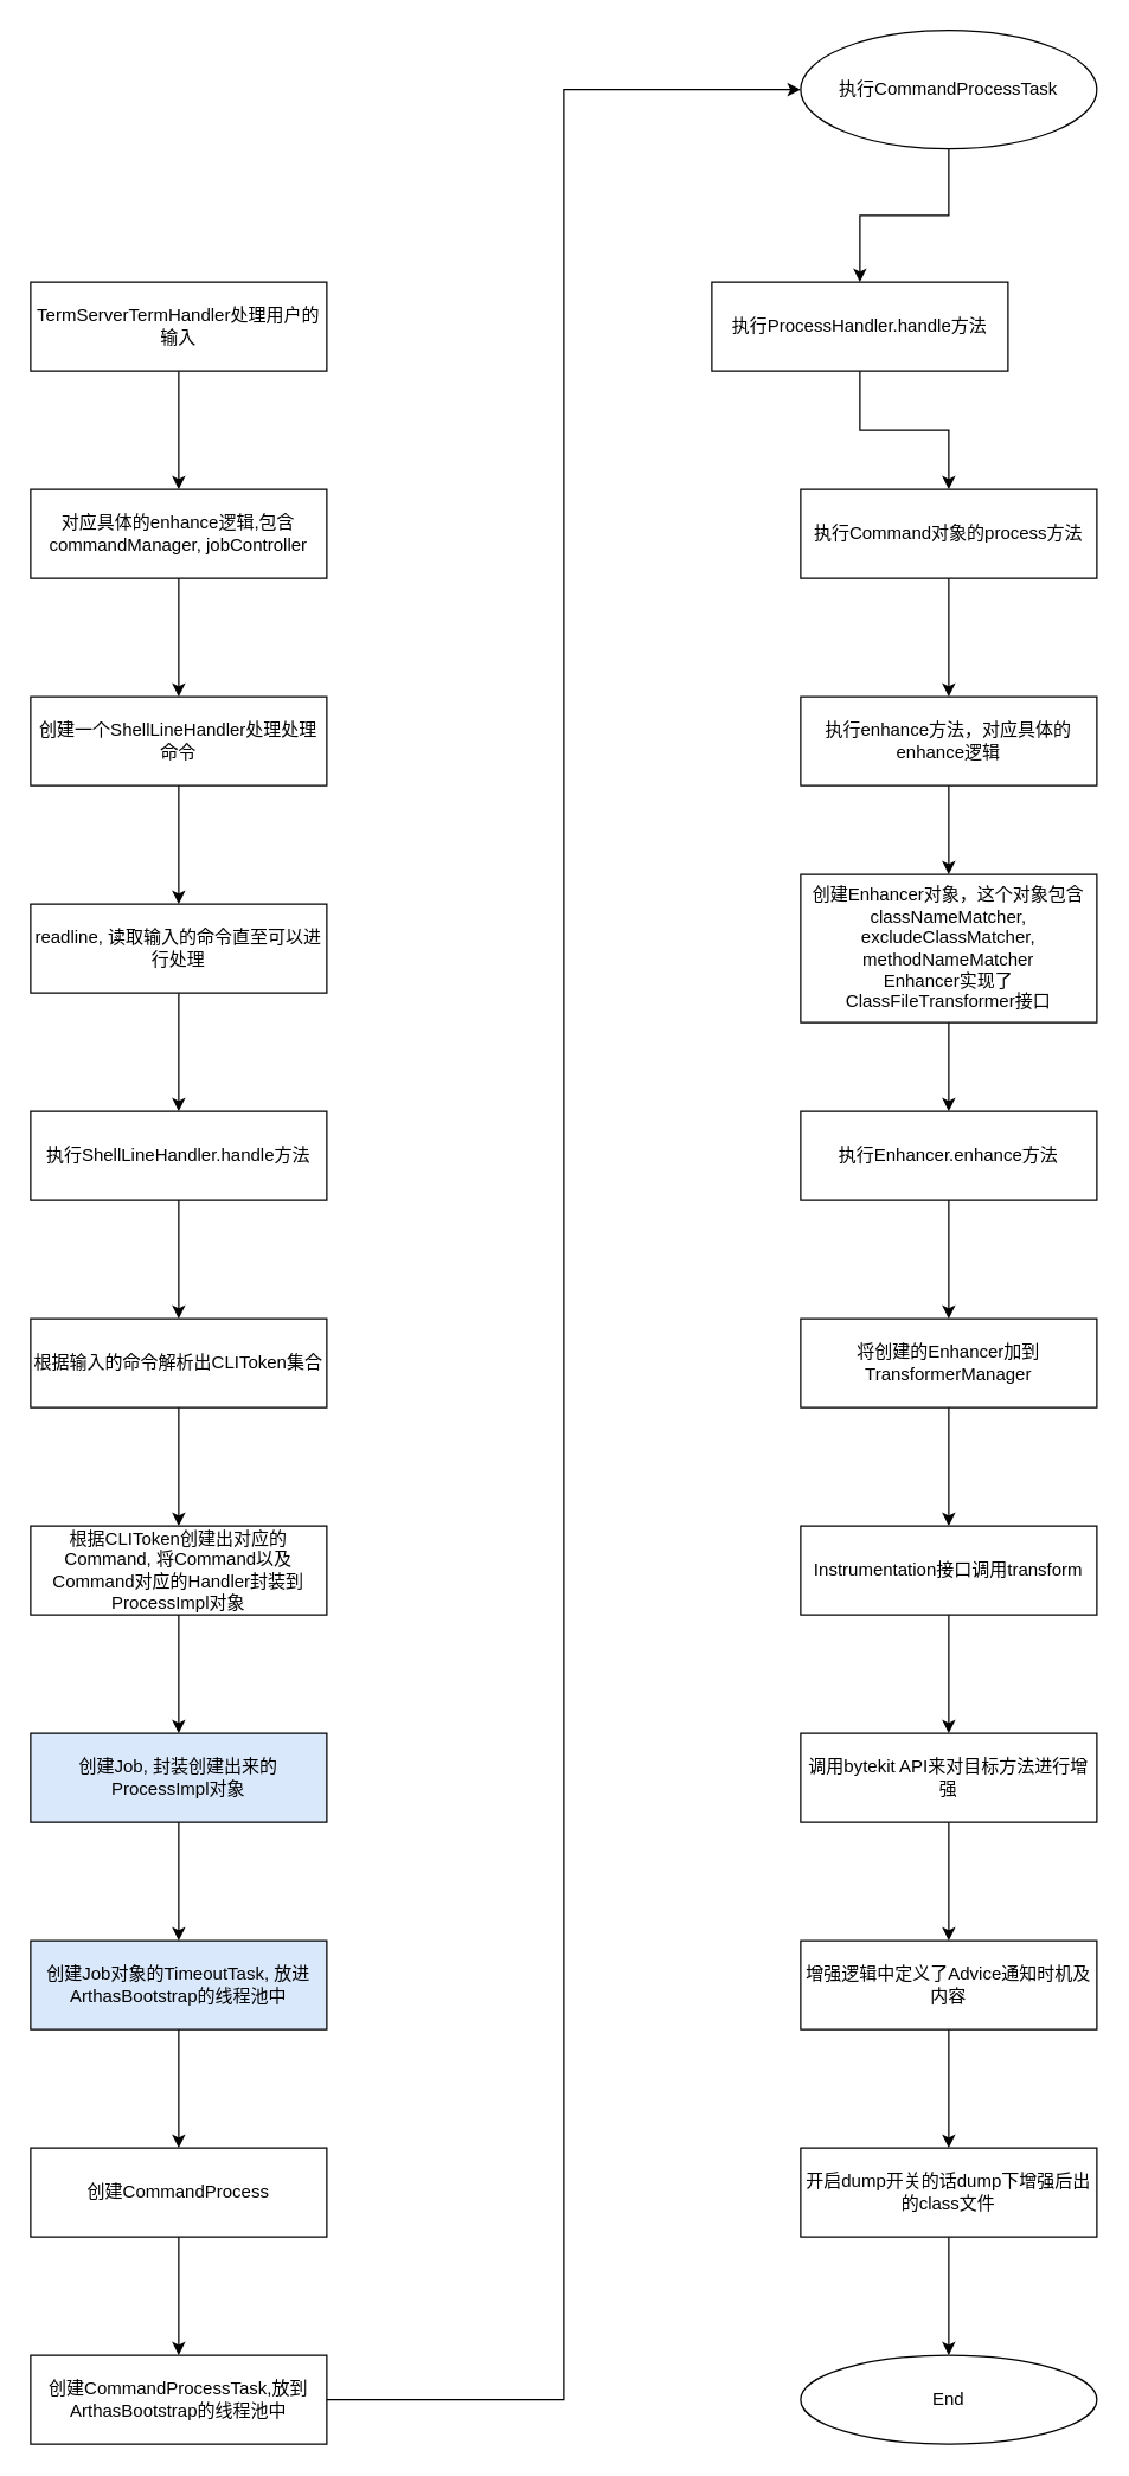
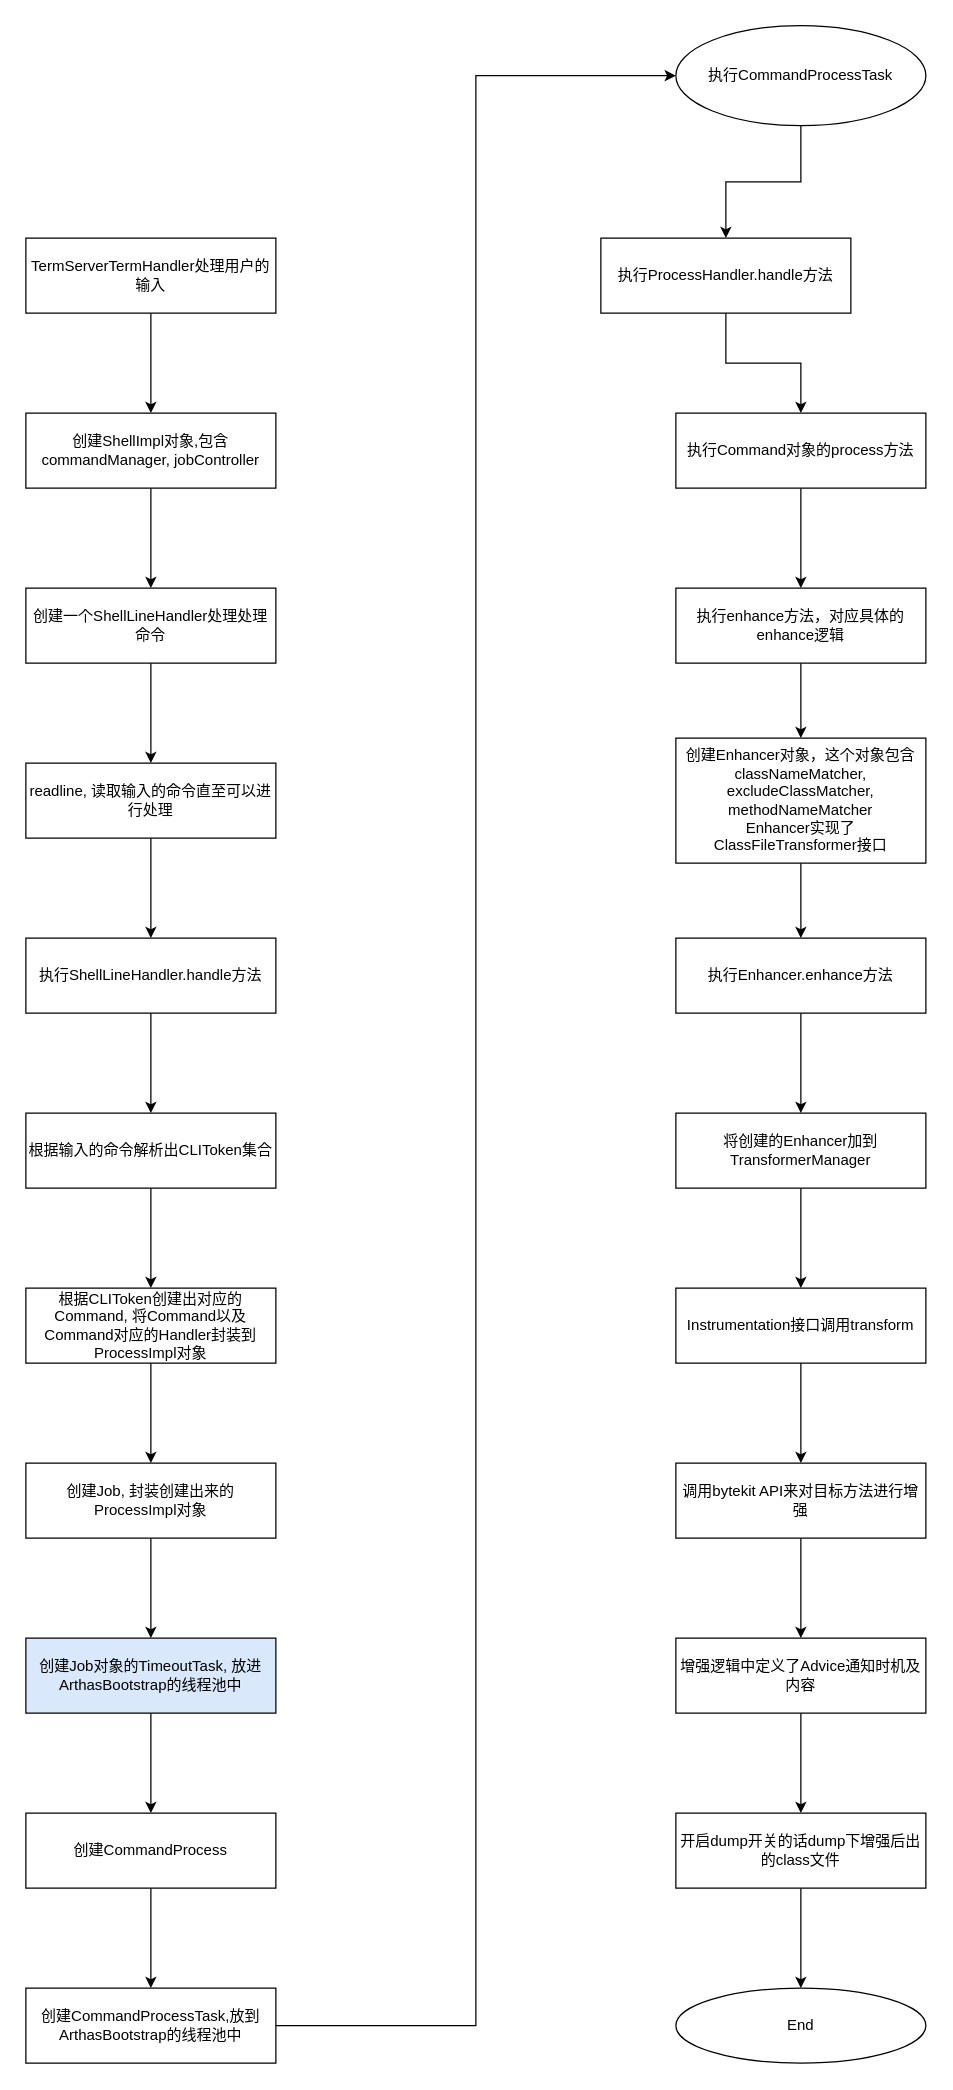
- <mxCell id="5" value="对应具体的enhance逻辑,包含commandManager, jobController" style="whiteSpace=wrap;html=1;" vertex="1" parent="1"><mxGeometry x="20" y="330" width="200" height="60" as="geometry" /></mxCell>
+ <mxCell id="5" value="创建ShellImpl对象,包含commandManager, jobController" style="whiteSpace=wrap;html=1;" vertex="1" parent="1"><mxGeometry x="20" y="330" width="200" height="60" as="geometry" /></mxCell>
- <mxCell id="17" value="创建Job, 封装创建出来的ProcessImpl对象" style="whiteSpace=wrap;html=1;fillColor=#dae8fc;" vertex="1" parent="1"><mxGeometry x="20" y="1170" width="200" height="60" as="geometry" /></mxCell>
+ <mxCell id="17" value="创建Job, 封装创建出来的ProcessImpl对象" style="whiteSpace=wrap;html=1;" vertex="1" parent="1"><mxGeometry x="20" y="1170" width="200" height="60" as="geometry" /></mxCell>
